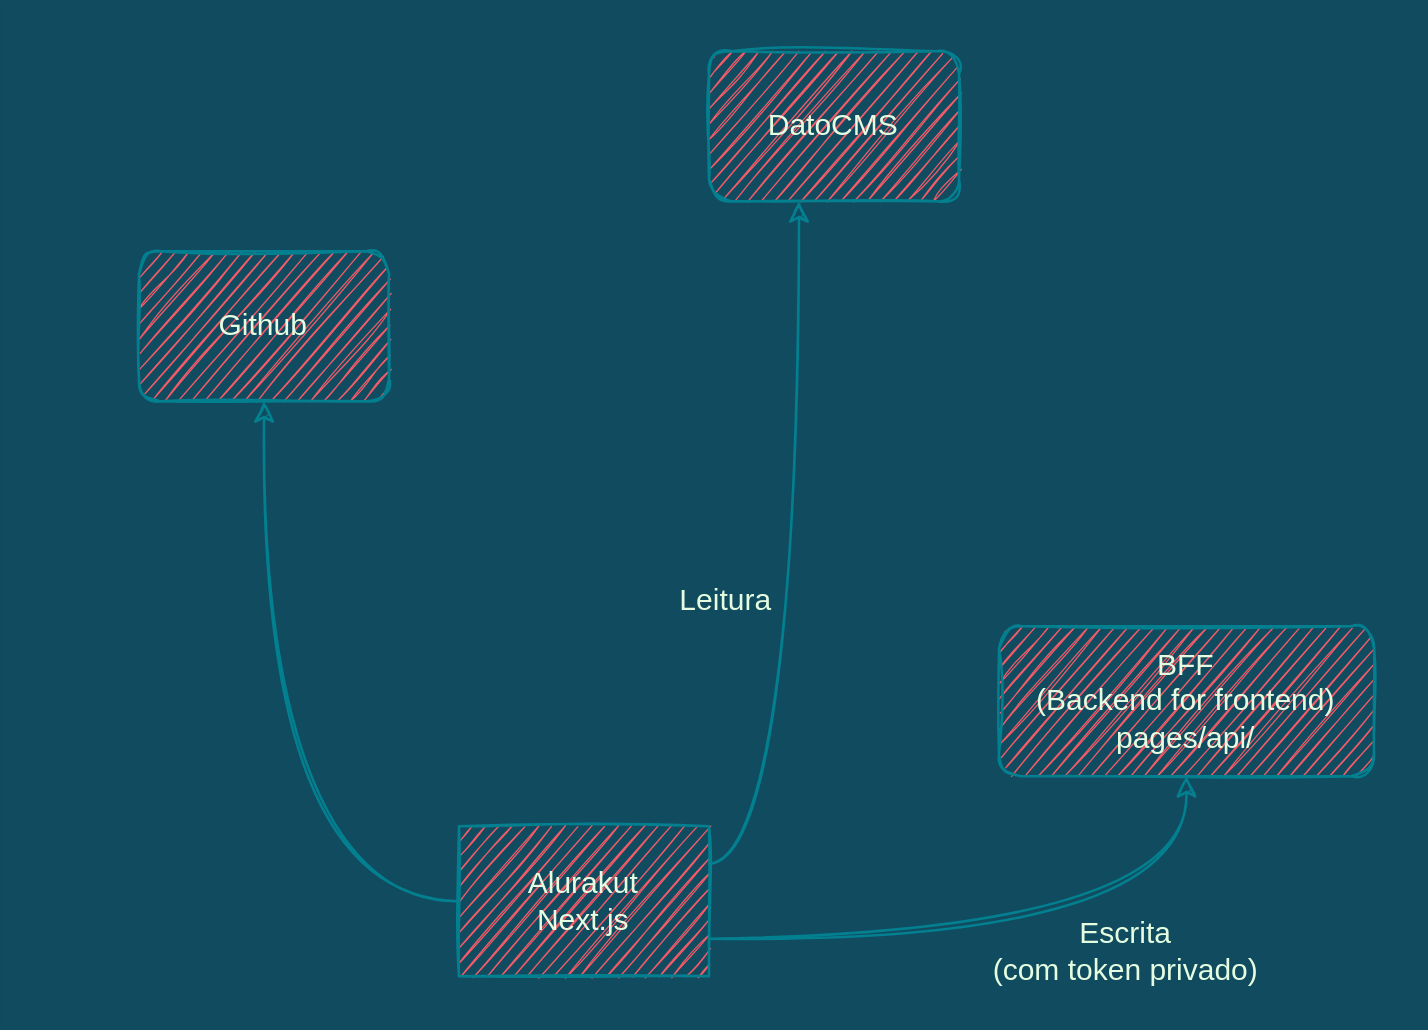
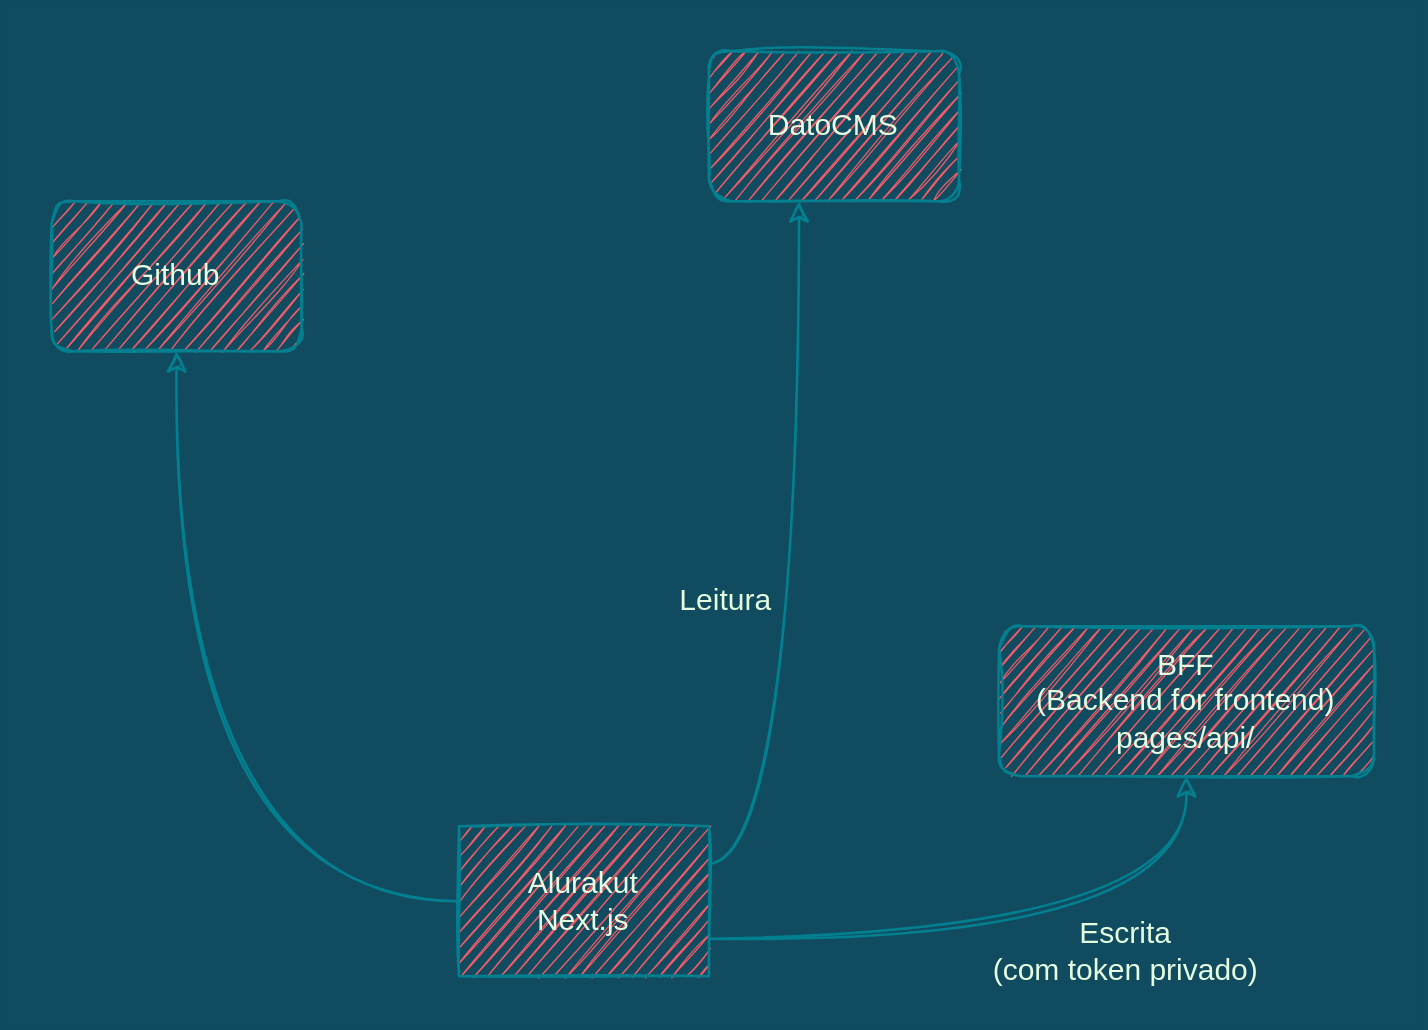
- <mxCell id="3" value="Github" style="whiteSpace=wrap;html=1;align=center;verticalAlign=middle;treeFolding=1;treeMoving=1;newEdgeStyle={&quot;edgeStyle&quot;:&quot;elbowEdgeStyle&quot;,&quot;startArrow&quot;:&quot;none&quot;,&quot;endArrow&quot;:&quot;none&quot;};fillColor=#F45B69;strokeColor=#028090;fontColor=#E4FDE1;sketch=1;rounded=1;" vertex="1" parent="1"><mxGeometry x="55" y="100" width="100" height="60" as="geometry" /></mxCell>
+ <mxCell id="3" value="Github" style="whiteSpace=wrap;html=1;align=center;verticalAlign=middle;treeFolding=1;treeMoving=1;newEdgeStyle={&quot;edgeStyle&quot;:&quot;elbowEdgeStyle&quot;,&quot;startArrow&quot;:&quot;none&quot;,&quot;endArrow&quot;:&quot;none&quot;};fillColor=#F45B69;strokeColor=#028090;fontColor=#E4FDE1;sketch=1;rounded=1;" vertex="1" parent="1"><mxGeometry x="20" y="80" width="100" height="60" as="geometry" /></mxCell>
